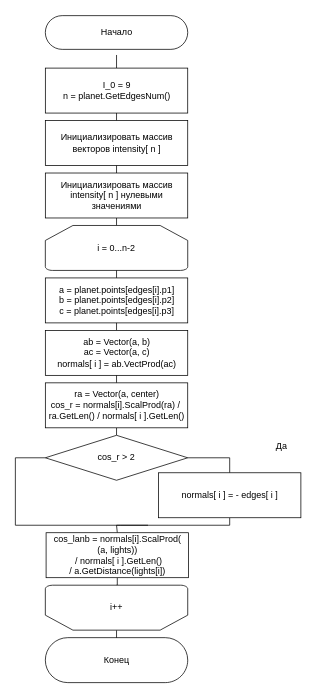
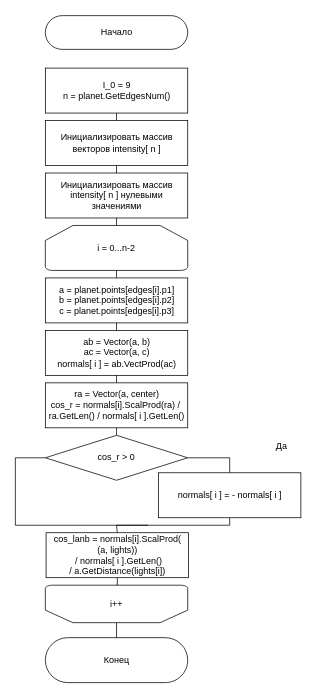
- <mxCell id="2" style="edgeStyle=orthogonalEdgeStyle;rounded=0;orthogonalLoop=1;jettySize=auto;html=1;exitX=0.5;exitY=0.5;exitDx=0;exitDy=30;exitPerimeter=0;entryX=0.5;entryY=0;entryDx=0;entryDy=0;endArrow=none;endFill=0;" parent="1" source="3" target="4" edge="1"><mxGeometry relative="1" as="geometry" /></mxCell>
- <mxCell id="11" value="cos_r &amp;gt; 2" style="strokeWidth=1;html=1;shape=mxgraph.flowchart.decision;whiteSpace=wrap;" parent="1" vertex="1"><mxGeometry x="60" y="580" width="190" height="60" as="geometry" /></mxCell>
+ <mxCell id="11" value="cos_r &amp;gt; 0" style="strokeWidth=1;html=1;shape=mxgraph.flowchart.decision;whiteSpace=wrap;" parent="1" vertex="1"><mxGeometry x="60" y="580" width="190" height="60" as="geometry" /></mxCell>
- <mxCell id="13" value="normals[ i ] = - edges[ i ]" style="html=1;dashed=0;whitespace=wrap;" parent="1" vertex="1"><mxGeometry x="211" y="630" width="190" height="60" as="geometry" /></mxCell>
+ <mxCell id="13" value="normals[ i ] = - normals[ i ]" style="html=1;dashed=0;whitespace=wrap;" parent="1" vertex="1"><mxGeometry x="211" y="630" width="190" height="60" as="geometry" /></mxCell>
- <mxCell id="16" value="i++" style="strokeWidth=1;html=1;shape=mxgraph.flowchart.loop_limit;whiteSpace=wrap;direction=west;" parent="1" vertex="1"><mxGeometry x="60" y="780" width="190" height="60" as="geometry" /></mxCell>
+ <mxCell id="16" value="i++" style="strokeWidth=1;html=1;shape=mxgraph.flowchart.loop_limit;whiteSpace=wrap;direction=west;" parent="1" vertex="1"><mxGeometry x="60" y="780" width="190" height="50" as="geometry" /></mxCell>
